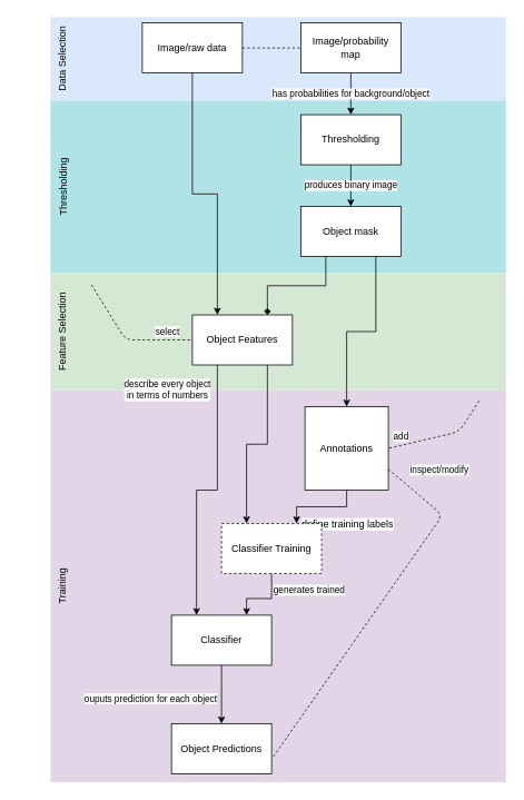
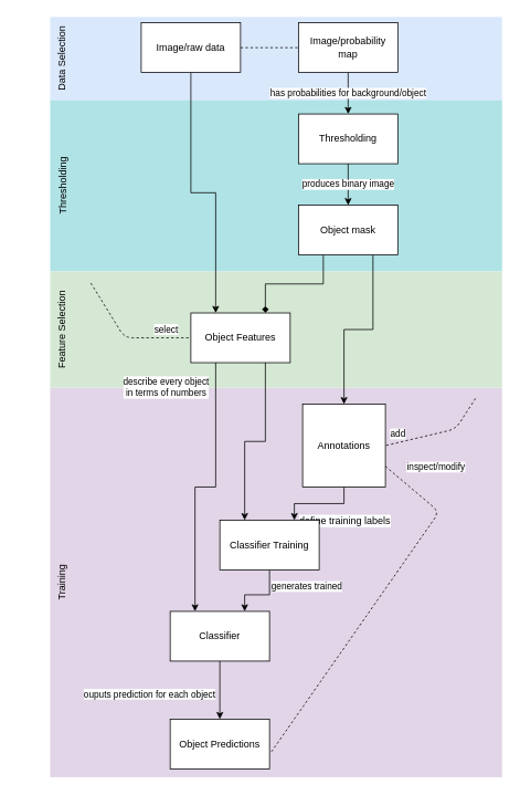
- <mxCell id="27" value="Classifier Training&lt;br&gt;" style="rounded=0;whiteSpace=wrap;html=1;dashed=1;" parent="1" vertex="1"><mxGeometry x="265" y="627" width="120" height="60" as="geometry" /></mxCell>
+ <mxCell id="27" value="Classifier Training&lt;br&gt;" style="rounded=0;whiteSpace=wrap;html=1;" parent="1" vertex="1"><mxGeometry x="265" y="627" width="120" height="60" as="geometry" /></mxCell>
